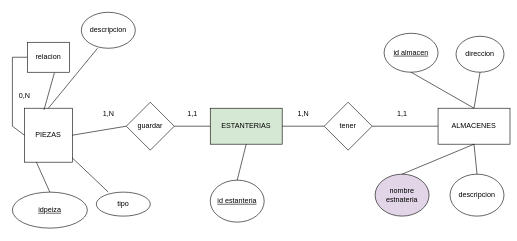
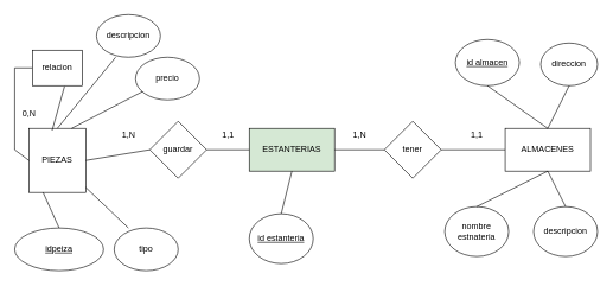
+ <mxCell id="27" value="precio" style="ellipse;whiteSpace=wrap;html=1;" vertex="1" parent="1"><mxGeometry x="190" y="80" width="90" height="60" as="geometry" /></mxCell>
+ <mxCell id="32" value="" style="endArrow=none;html=1;rounded=0;exitX=0.75;exitY=0;exitDx=0;exitDy=0;" edge="1" parent="1" source="2" target="27"><mxGeometry width="50" height="50" relative="1" as="geometry"><mxPoint x="410" y="240" as="sourcePoint" /><mxPoint x="460" y="190" as="targetPoint" /></mxGeometry></mxCell>
- <mxCell id="4" value="ALMACENES" style="rounded=0;whiteSpace=wrap;html=1;" vertex="1" parent="1"><mxGeometry x="730" y="180" width="120" height="60" as="geometry" /></mxCell>
+ <mxCell id="4" value="ALMACENES" style="rounded=0;whiteSpace=wrap;html=1;" vertex="1" parent="1"><mxGeometry x="710" y="180" width="120" height="60" as="geometry" /></mxCell>
- <mxCell id="15" value="nombre estnateria" style="ellipse;whiteSpace=wrap;html=1;fillColor=#e1d5e7;" vertex="1" parent="1"><mxGeometry x="625" y="290" width="90" height="70" as="geometry" /></mxCell>
+ <mxCell id="15" value="nombre estnateria" style="ellipse;whiteSpace=wrap;html=1;" vertex="1" parent="1"><mxGeometry x="625" y="290" width="90" height="70" as="geometry" /></mxCell>
- <mxCell id="25" value="tipo" style="ellipse;whiteSpace=wrap;html=1;" vertex="1" parent="1"><mxGeometry x="160" y="320" width="90" height="40" as="geometry" /></mxCell>
+ <mxCell id="25" value="tipo" style="ellipse;whiteSpace=wrap;html=1;" vertex="1" parent="1"><mxGeometry x="160" y="320" width="90" height="60" as="geometry" /></mxCell>
